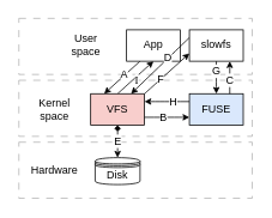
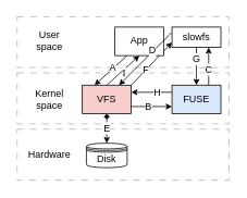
- <mxCell id="26" value="User&lt;div&gt;space&lt;/div&gt;" style="text;html=1;align=center;verticalAlign=middle;whiteSpace=wrap;rounded=0;" vertex="1" parent="1"><mxGeometry x="65" y="35.25" width="60" height="30" as="geometry" /></mxCell>
+ <mxCell id="26" value="User&lt;div&gt;space&lt;/div&gt;" style="text;html=1;align=center;verticalAlign=middle;whiteSpace=wrap;rounded=0;" vertex="1" parent="1"><mxGeometry x="30" y="35.25" width="60" height="30" as="geometry" /></mxCell>
- <mxCell id="23" value="slowfs" style="rounded=0;whiteSpace=wrap;html=1;" vertex="1" parent="1"><mxGeometry x="210" y="32.75" width="60" height="35" as="geometry" /></mxCell>
+ <mxCell id="23" value="slowfs" style="rounded=0;whiteSpace=wrap;html=1;" vertex="1" parent="1"><mxGeometry x="210" y="32.75" width="60" height="25" as="geometry" /></mxCell>
